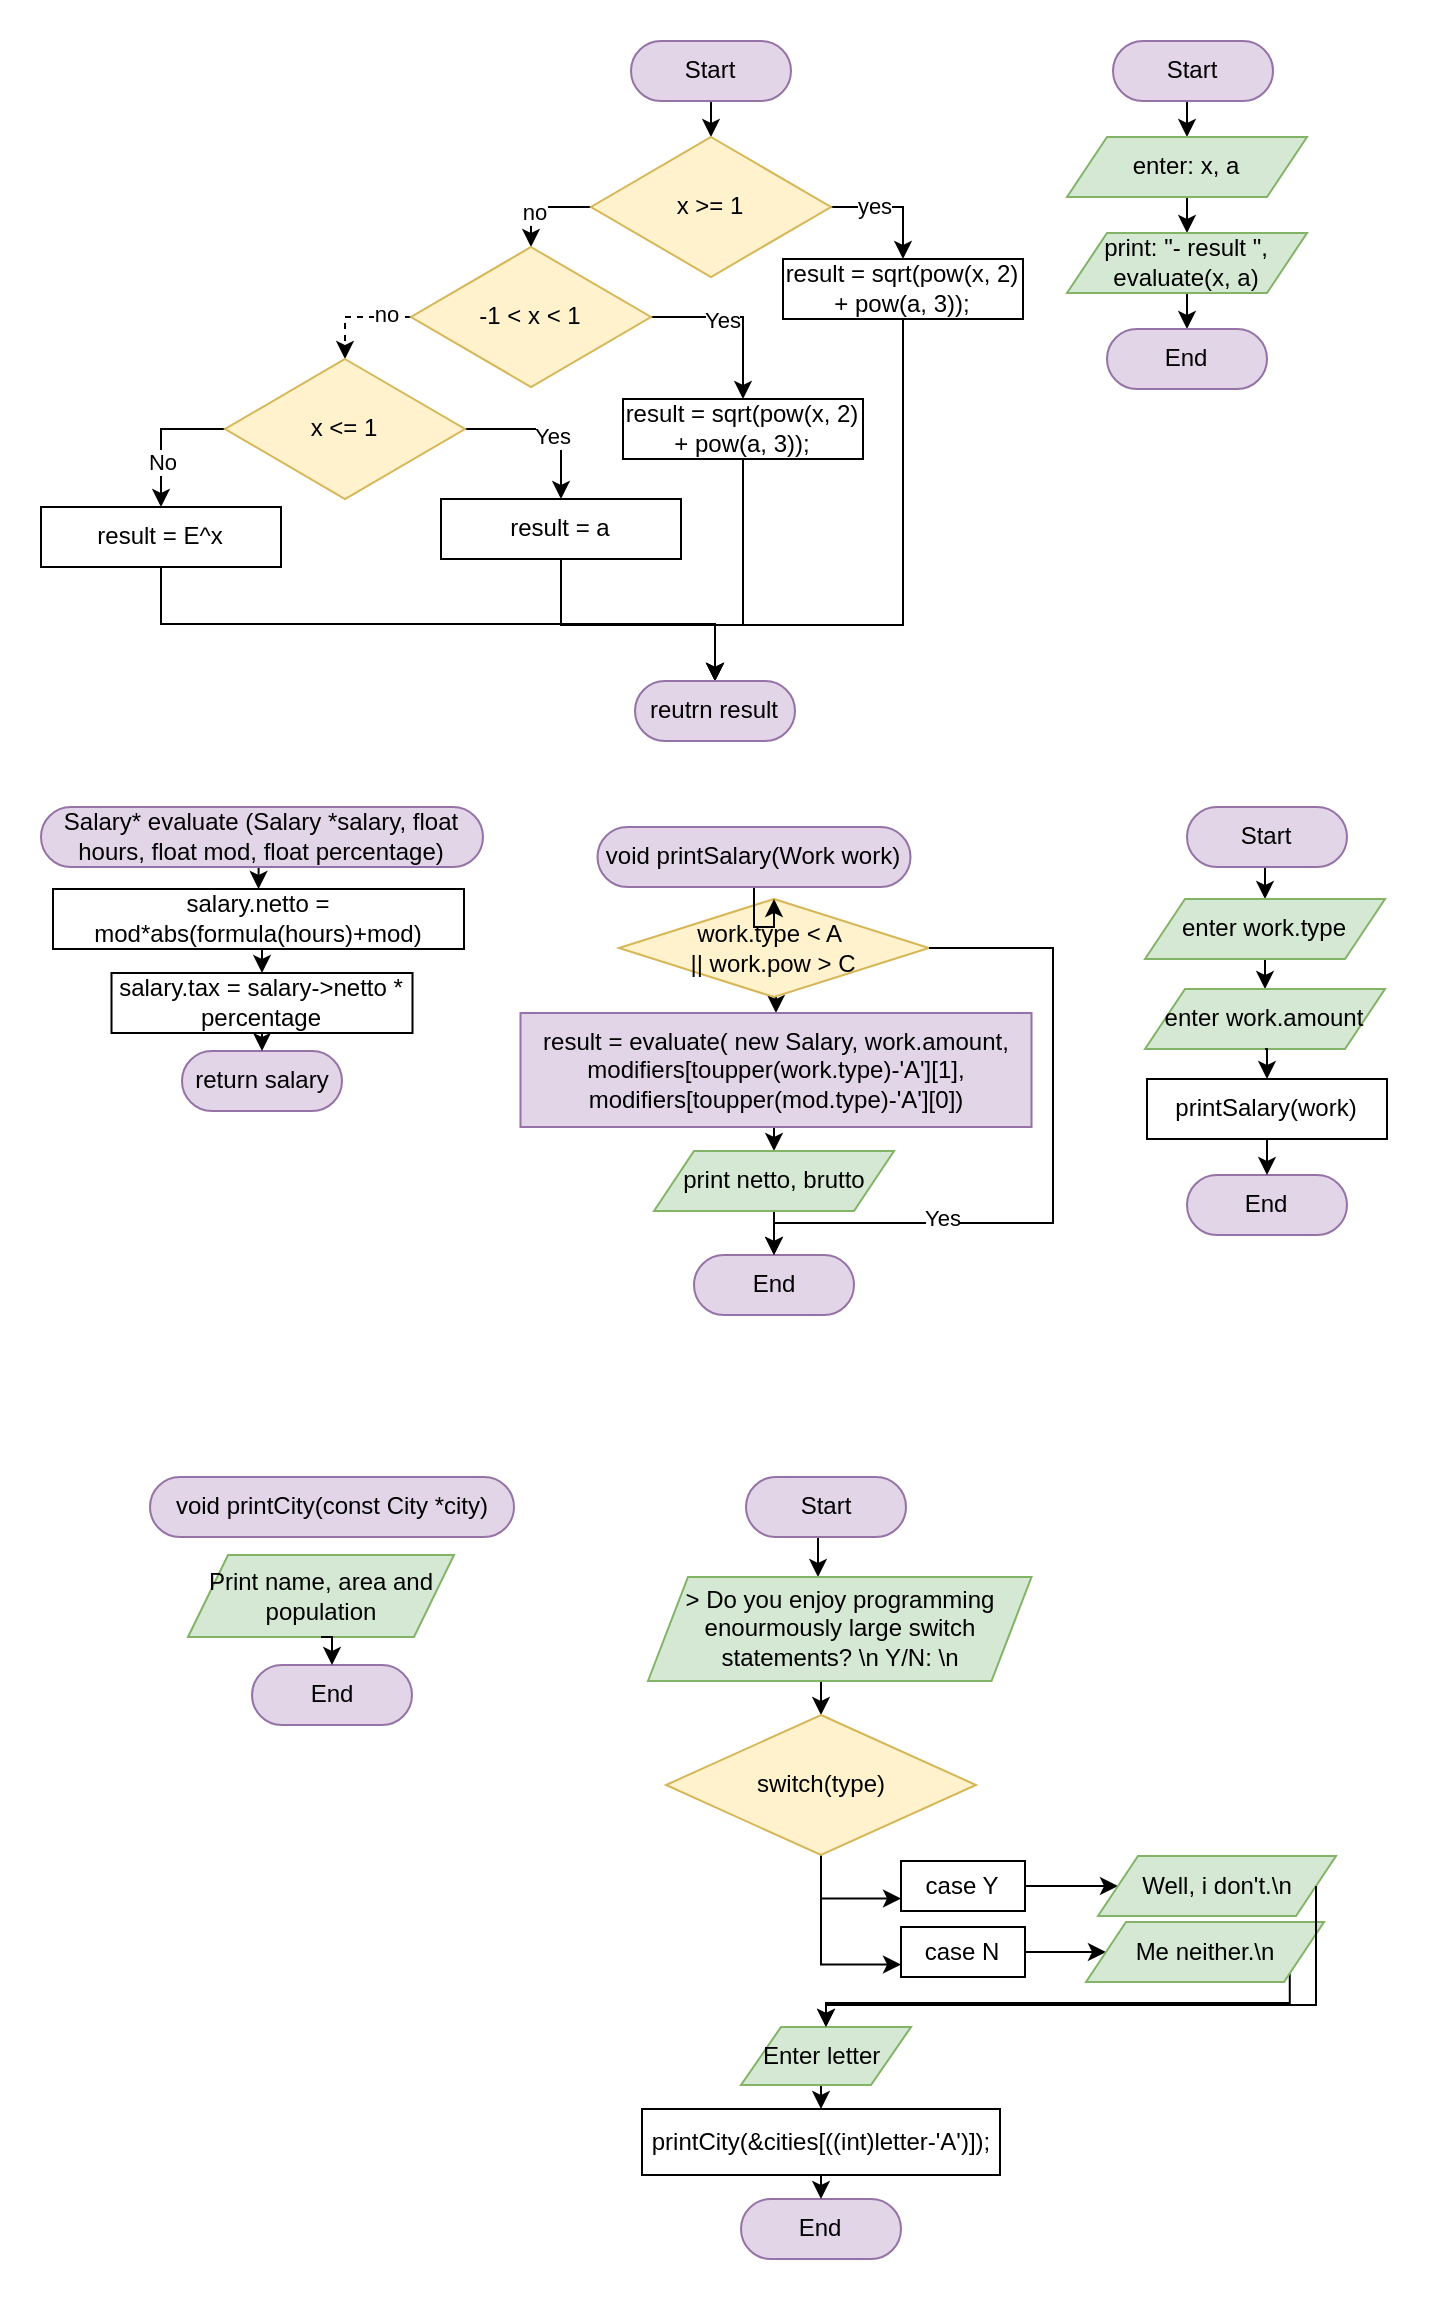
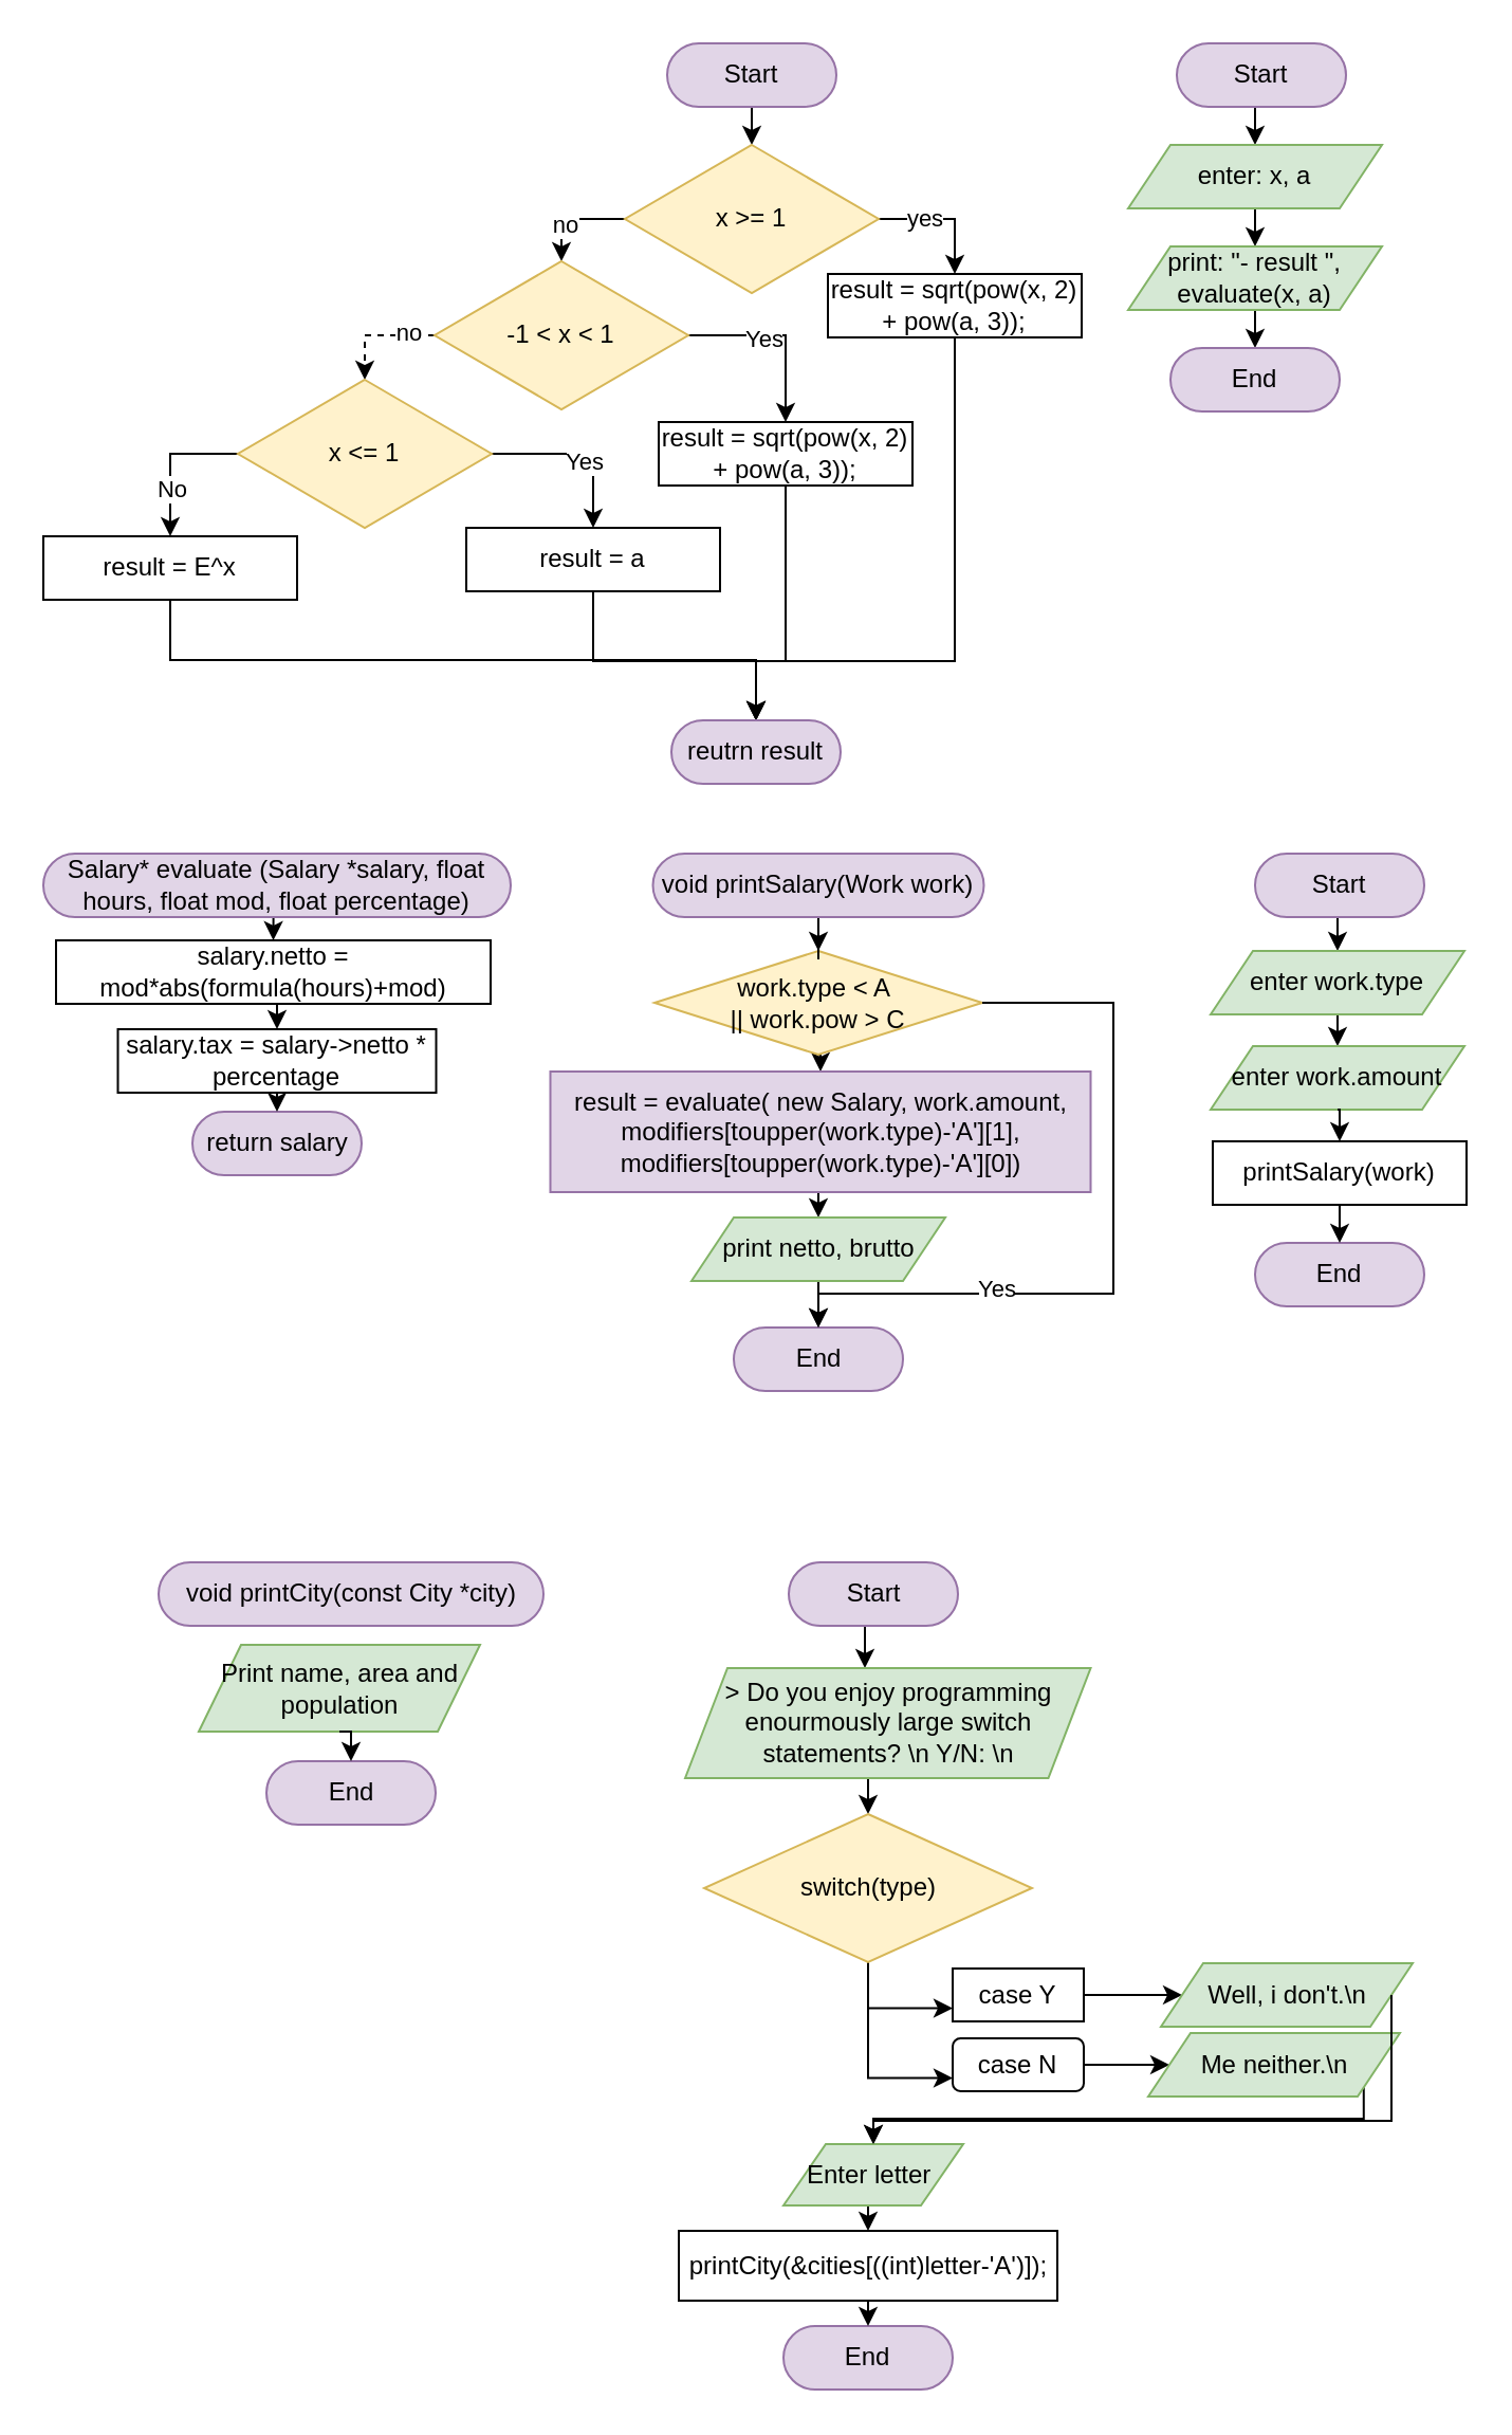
- <mxCell id="51" value="void printSalary(Work work)" style="html=1;dashed=0;whiteSpace=wrap;shape=mxgraph.dfd.start;fillColor=#e1d5e7;strokeColor=#9673a6;" vertex="1" parent="1"><mxGeometry x="298.25" y="413" width="156.5" height="30" as="geometry" /></mxCell>
+ <mxCell id="51" value="void printSalary(Work work)" style="html=1;dashed=0;whiteSpace=wrap;shape=mxgraph.dfd.start;fillColor=#e1d5e7;strokeColor=#9673a6;" vertex="1" parent="1"><mxGeometry x="308.25" y="403" width="156.5" height="30" as="geometry" /></mxCell>
- <mxCell id="54" value="result = evaluate( new Salary, work.amount, modifiers[toupper(work.type)-'A'][1], modifiers[toupper(mod.type)-'A'][0])" style="rounded=0;whiteSpace=wrap;html=1;fillColor=#e1d5e7;strokeColor=#9673a6;" vertex="1" parent="1"><mxGeometry x="259.75" y="506" width="255.5" height="57" as="geometry" /></mxCell>
+ <mxCell id="54" value="result = evaluate( new Salary, work.amount, modifiers[toupper(work.type)-'A'][1], modifiers[toupper(work.type)-'A'][0])" style="rounded=0;whiteSpace=wrap;html=1;fillColor=#e1d5e7;strokeColor=#9673a6;" vertex="1" parent="1"><mxGeometry x="259.75" y="506" width="255.5" height="57" as="geometry" /></mxCell>
- <mxCell id="73" value="case N" style="rounded=0;whiteSpace=wrap;html=1;" vertex="1" parent="1"><mxGeometry x="450" y="963" width="62" height="25" as="geometry" /></mxCell>
+ <mxCell id="73" value="case N" style="whiteSpace=wrap;html=1;rounded=1;" vertex="1" parent="1"><mxGeometry x="450" y="963" width="62" height="25" as="geometry" /></mxCell>
